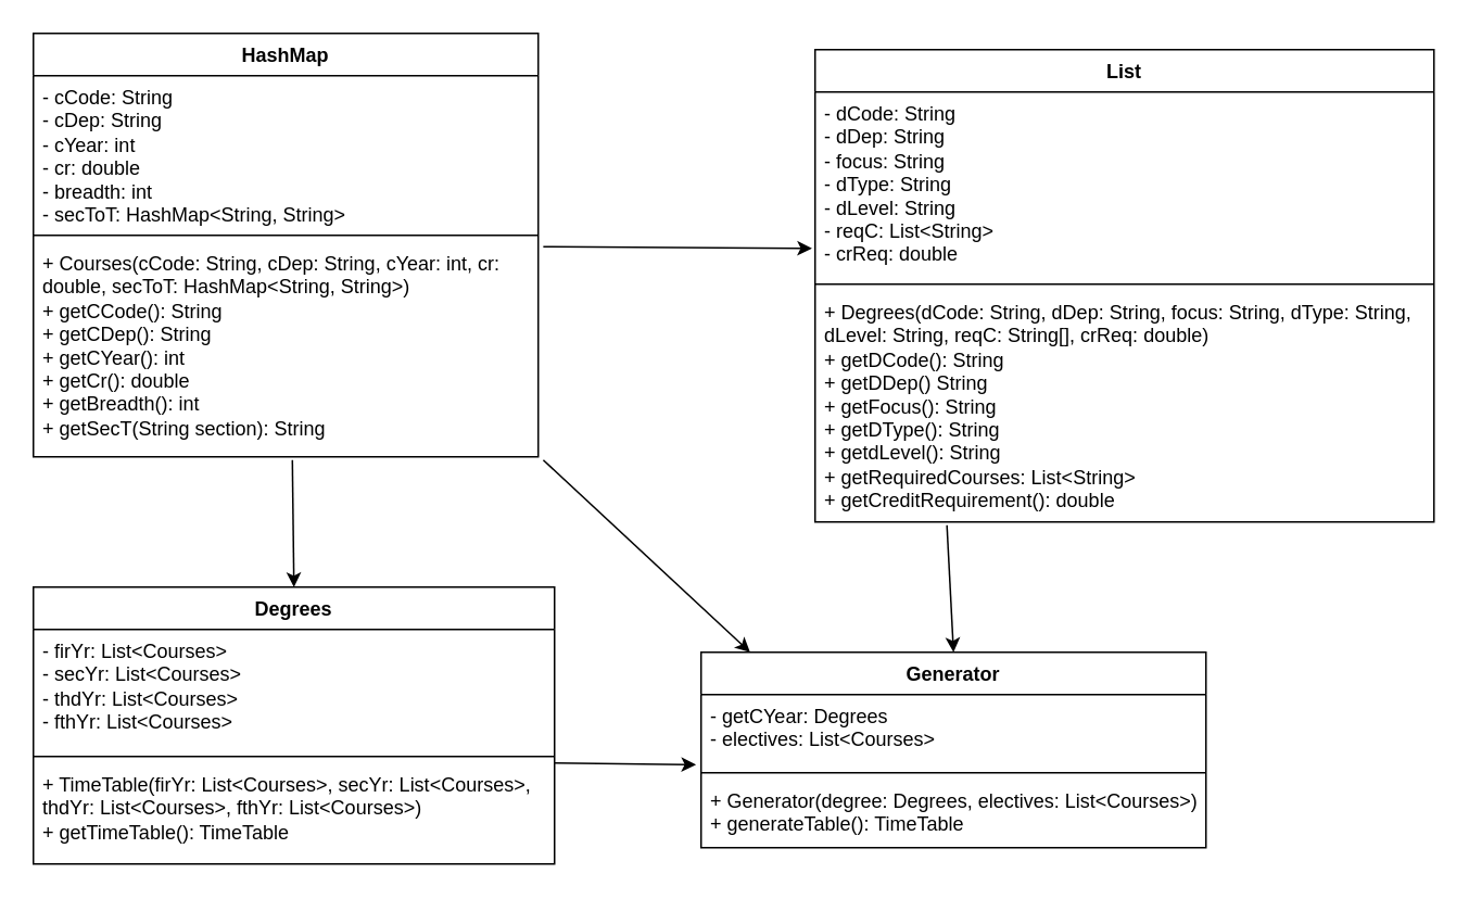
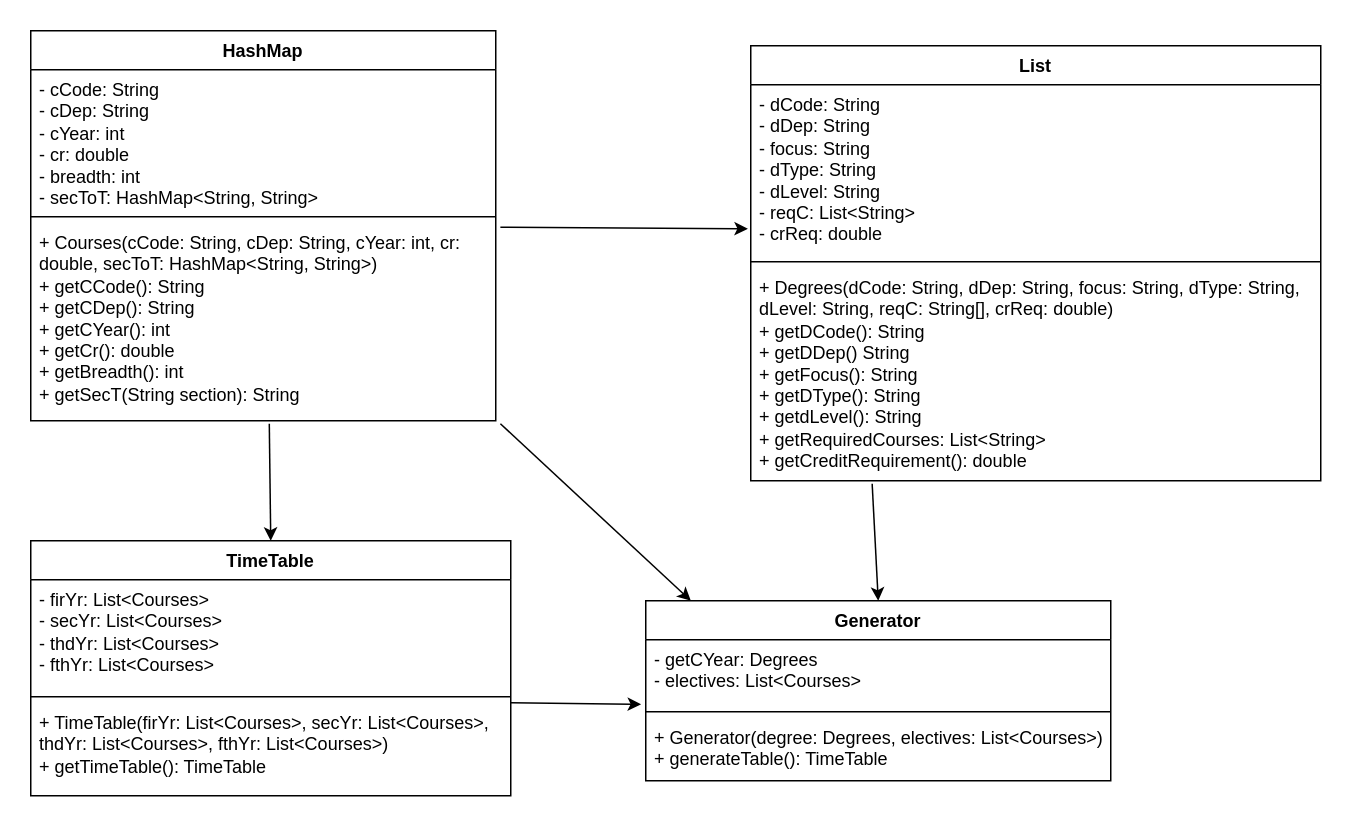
- <mxCell id="14" value="Degrees" style="swimlane;fontStyle=1;align=center;verticalAlign=top;childLayout=stackLayout;horizontal=1;startSize=26;horizontalStack=0;resizeParent=1;resizeParentMax=0;resizeLast=0;collapsible=1;marginBottom=0;whiteSpace=wrap;html=1;" vertex="1" parent="1"><mxGeometry x="20" y="360" width="320" height="170" as="geometry" /></mxCell>
+ <mxCell id="14" value="TimeTable" style="swimlane;fontStyle=1;align=center;verticalAlign=top;childLayout=stackLayout;horizontal=1;startSize=26;horizontalStack=0;resizeParent=1;resizeParentMax=0;resizeLast=0;collapsible=1;marginBottom=0;whiteSpace=wrap;html=1;" vertex="1" parent="1"><mxGeometry x="20" y="360" width="320" height="170" as="geometry" /></mxCell>
